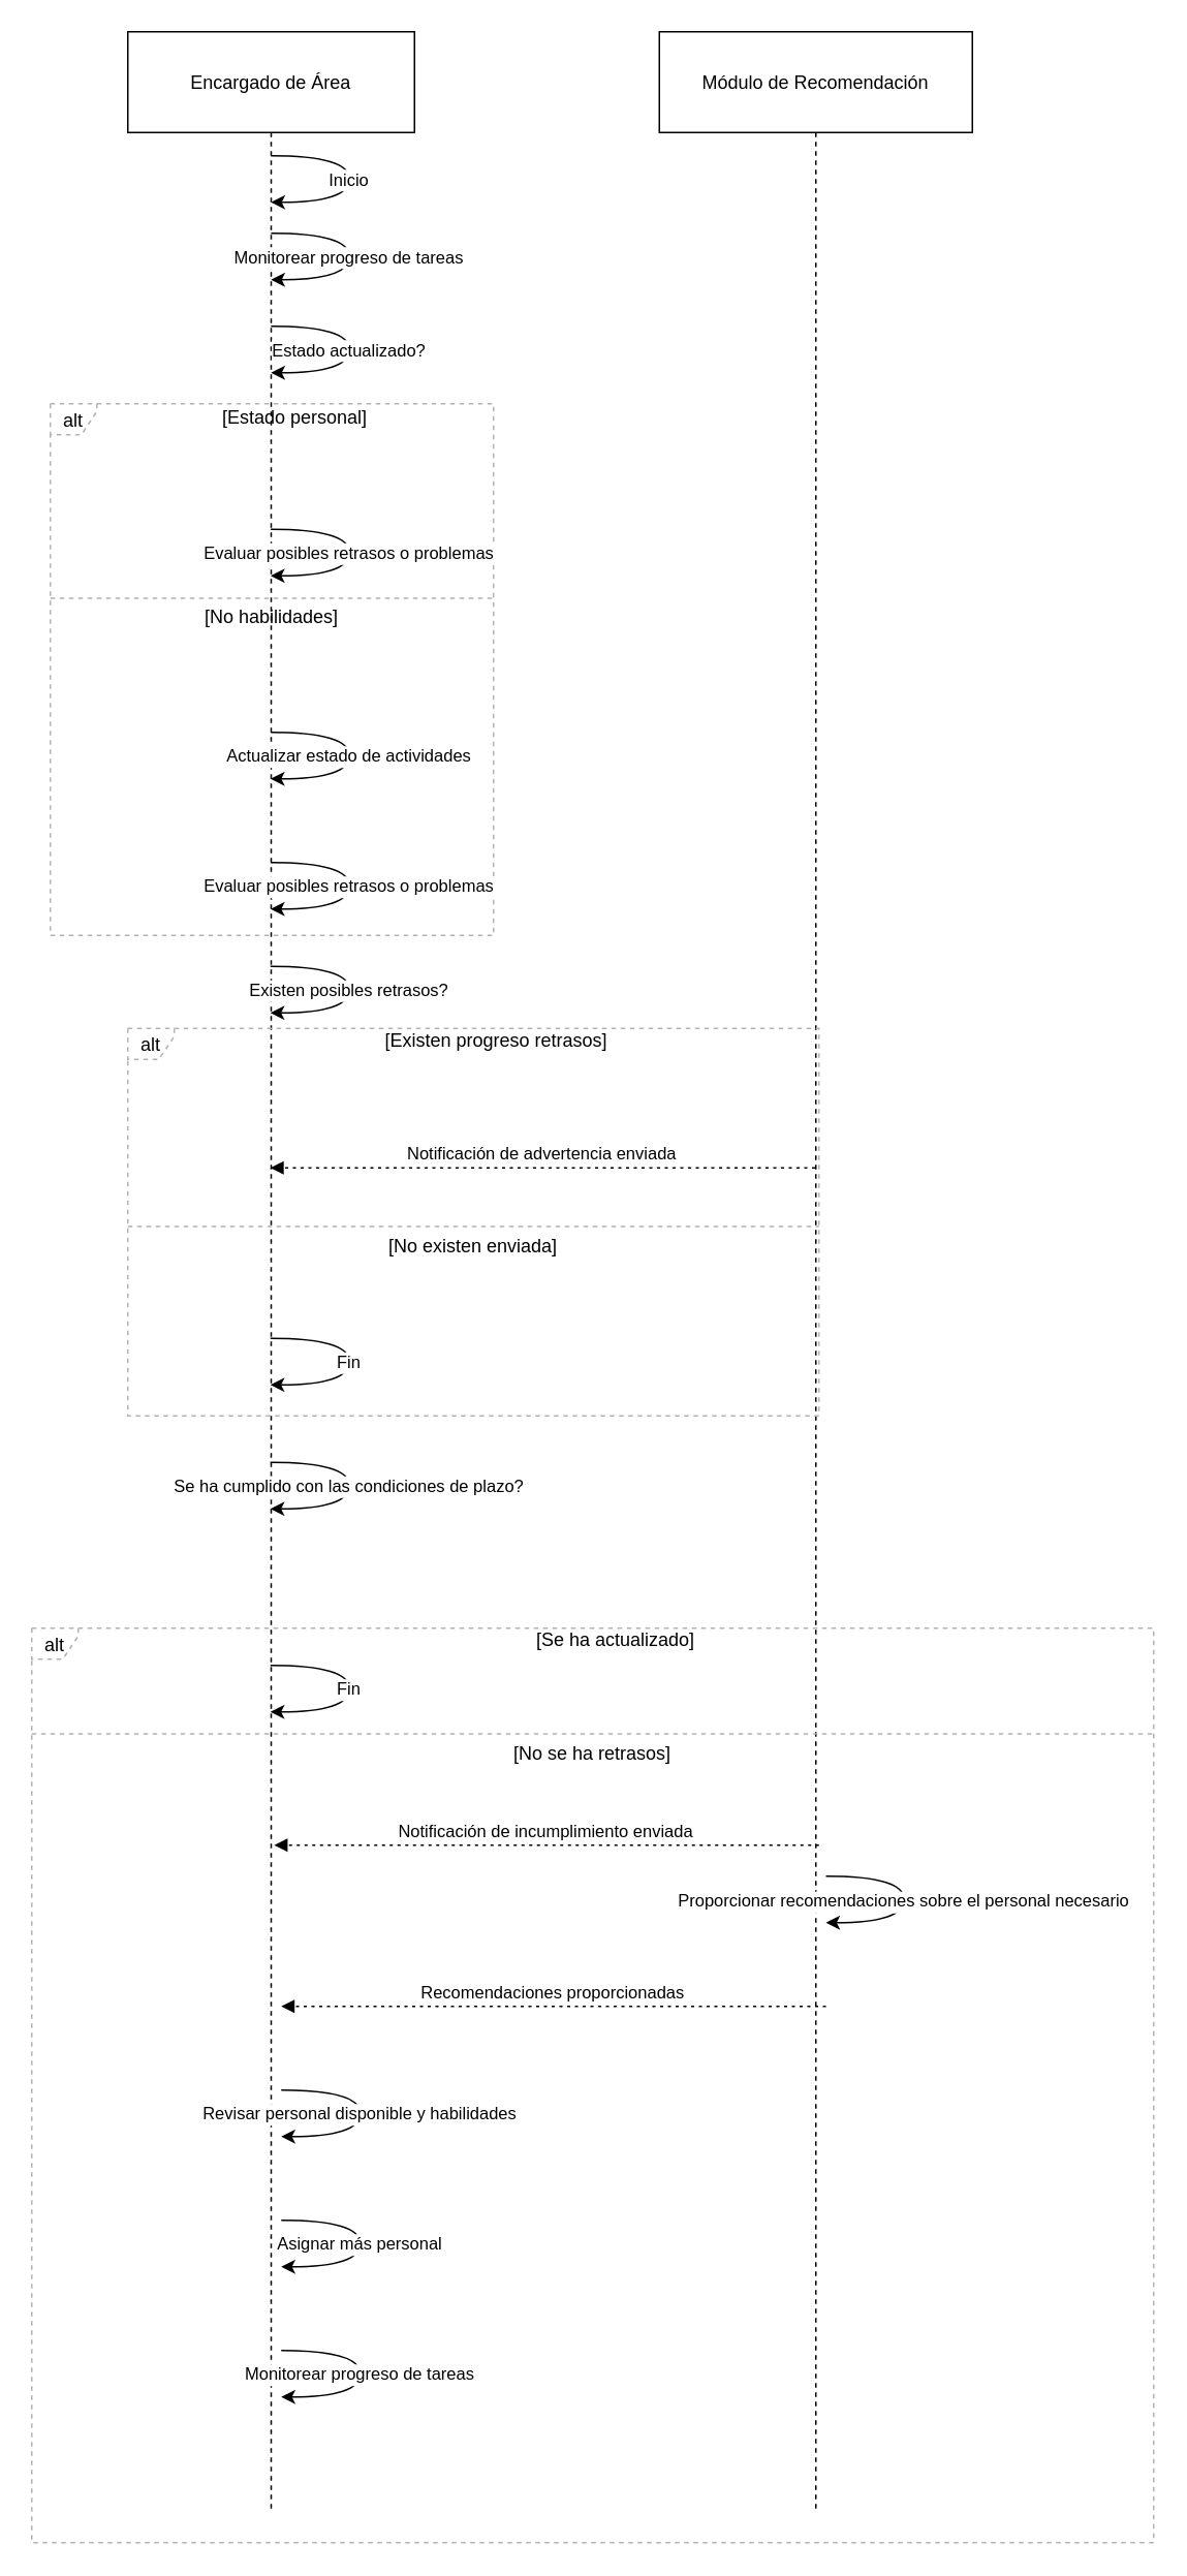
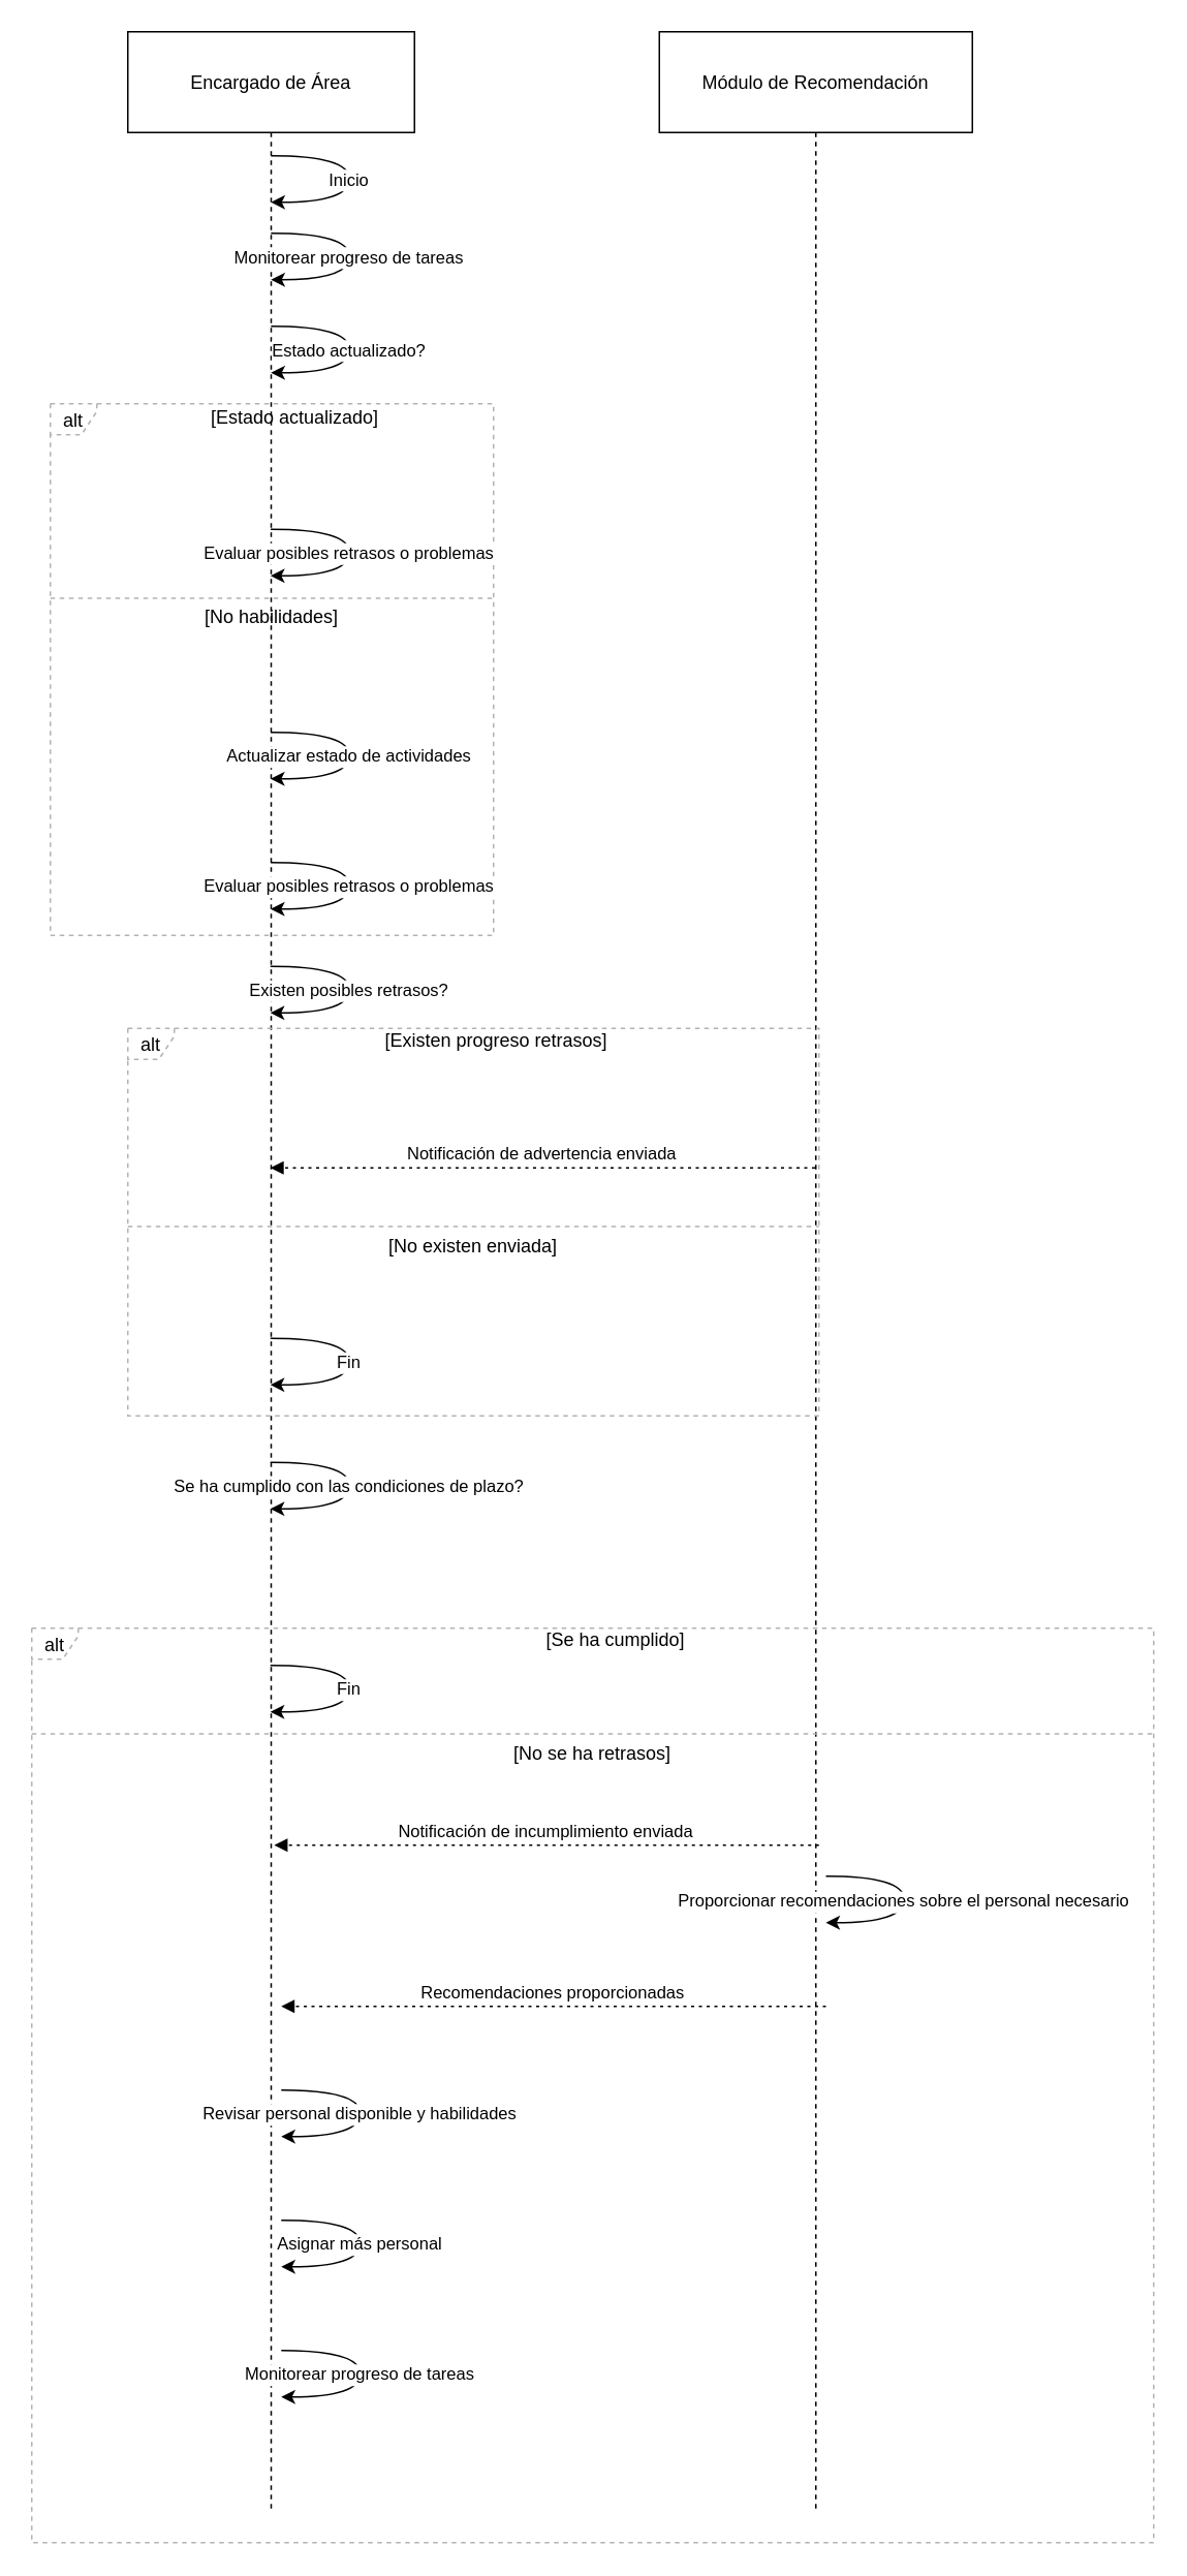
- <mxCell id="5" value="[Estado personal]" style="text;strokeColor=none;fillColor=none;align=center;verticalAlign=middle;whiteSpace=wrap;" vertex="1" parent="4"><mxGeometry x="30" width="256" height="18.245" as="geometry" /></mxCell>
+ <mxCell id="5" value="[Estado actualizado]" style="text;strokeColor=none;fillColor=none;align=center;verticalAlign=middle;whiteSpace=wrap;" vertex="1" parent="4"><mxGeometry x="30" width="256" height="18.245" as="geometry" /></mxCell>
- <mxCell id="11" value="[Se ha actualizado]" style="text;strokeColor=none;fillColor=none;align=center;verticalAlign=middle;whiteSpace=wrap;" vertex="1" parent="10"><mxGeometry x="30" width="694" height="16.714" as="geometry" /></mxCell>
+ <mxCell id="11" value="[Se ha cumplido]" style="text;strokeColor=none;fillColor=none;align=center;verticalAlign=middle;whiteSpace=wrap;" vertex="1" parent="10"><mxGeometry x="30" width="694" height="16.714" as="geometry" /></mxCell>
